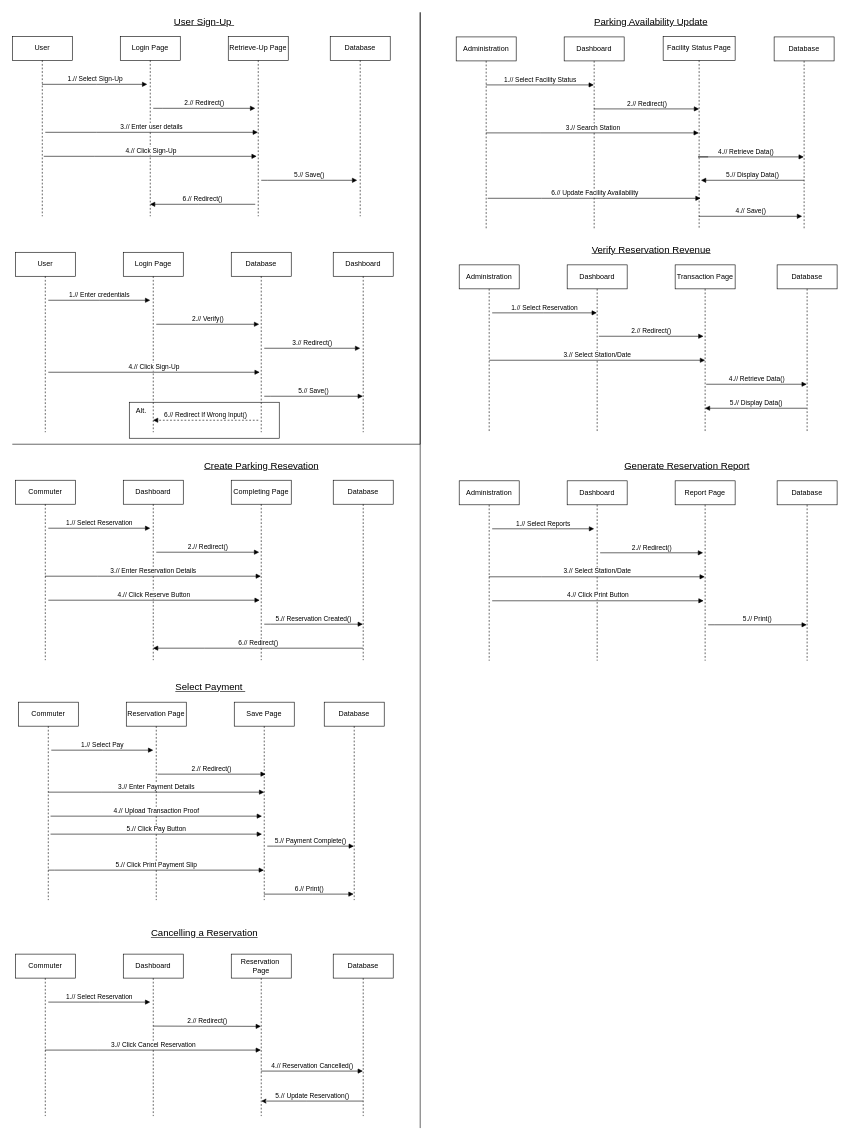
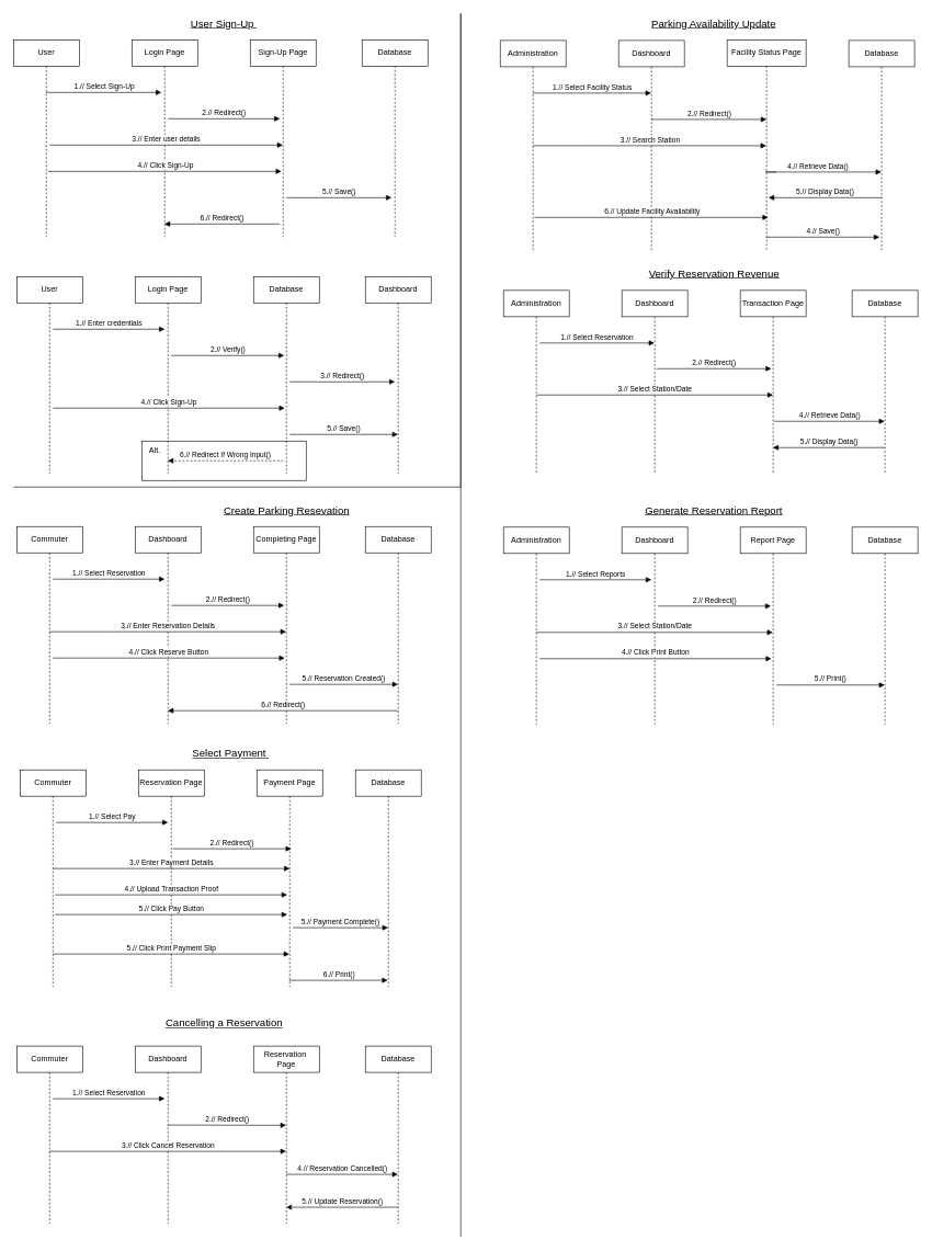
- <mxCell id="8" value="Retrieve-Up Page" style="shape=umlLifeline;perimeter=lifelinePerimeter;whiteSpace=wrap;html=1;container=0;dropTarget=0;collapsible=0;recursiveResize=0;outlineConnect=0;portConstraint=eastwest;newEdgeStyle={&quot;edgeStyle&quot;:&quot;elbowEdgeStyle&quot;,&quot;elbow&quot;:&quot;vertical&quot;,&quot;curved&quot;:0,&quot;rounded&quot;:0};" parent="1" vertex="1"><mxGeometry x="380" y="60" width="100" height="300" as="geometry" /></mxCell>
+ <mxCell id="8" value="Sign-Up Page" style="shape=umlLifeline;perimeter=lifelinePerimeter;whiteSpace=wrap;html=1;container=0;dropTarget=0;collapsible=0;recursiveResize=0;outlineConnect=0;portConstraint=eastwest;newEdgeStyle={&quot;edgeStyle&quot;:&quot;elbowEdgeStyle&quot;,&quot;elbow&quot;:&quot;vertical&quot;,&quot;curved&quot;:0,&quot;rounded&quot;:0};" parent="1" vertex="1"><mxGeometry x="380" y="60" width="100" height="300" as="geometry" /></mxCell>
- <mxCell id="89" value="Generate Reservation Report" style="text;html=1;align=center;verticalAlign=middle;whiteSpace=wrap;rounded=0;fontStyle=4;fontSize=16;" parent="1" vertex="1"><mxGeometry x="1016.25" y="760" width="257.5" height="30" as="geometry" /></mxCell>
+ <mxCell id="89" value="Generate Reservation Report" style="text;html=1;align=center;verticalAlign=middle;whiteSpace=wrap;rounded=0;fontStyle=4;fontSize=16;" parent="1" vertex="1"><mxGeometry x="956.25" y="760" width="257.5" height="30" as="geometry" /></mxCell>
- <mxCell id="45" value="Save Page" style="shape=umlLifeline;perimeter=lifelinePerimeter;whiteSpace=wrap;html=1;container=0;dropTarget=0;collapsible=0;recursiveResize=0;outlineConnect=0;portConstraint=eastwest;newEdgeStyle={&quot;edgeStyle&quot;:&quot;elbowEdgeStyle&quot;,&quot;elbow&quot;:&quot;vertical&quot;,&quot;curved&quot;:0,&quot;rounded&quot;:0};" parent="1" vertex="1"><mxGeometry x="390" y="1170" width="100" height="330" as="geometry" /></mxCell>
+ <mxCell id="45" value="Payment Page" style="shape=umlLifeline;perimeter=lifelinePerimeter;whiteSpace=wrap;html=1;container=0;dropTarget=0;collapsible=0;recursiveResize=0;outlineConnect=0;portConstraint=eastwest;newEdgeStyle={&quot;edgeStyle&quot;:&quot;elbowEdgeStyle&quot;,&quot;elbow&quot;:&quot;vertical&quot;,&quot;curved&quot;:0,&quot;rounded&quot;:0};" parent="1" vertex="1"><mxGeometry x="390" y="1170" width="100" height="330" as="geometry" /></mxCell>
